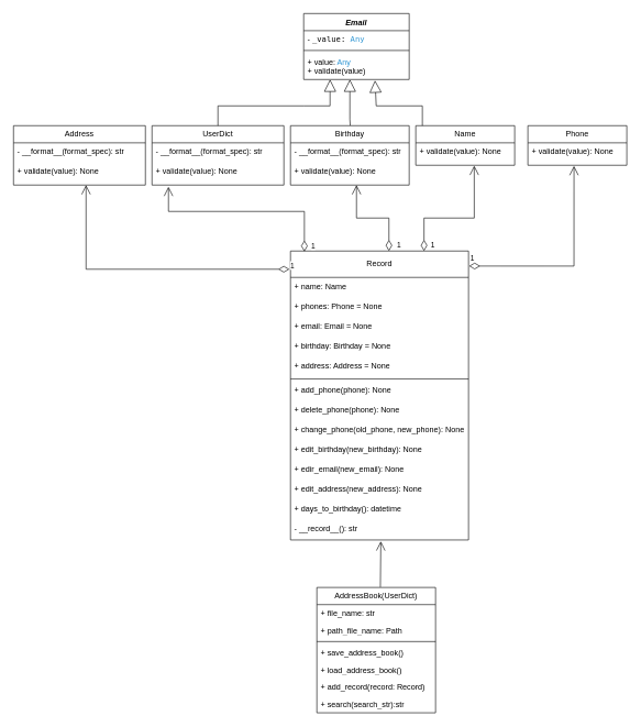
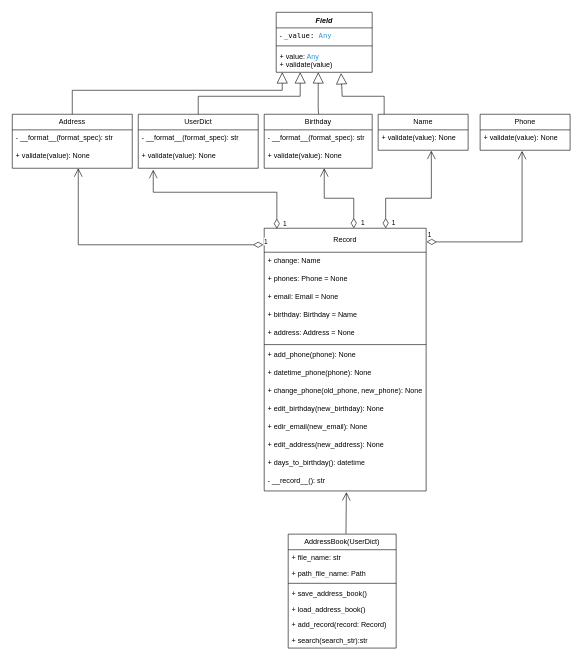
- <mxCell id="2" value="&lt;i style=&quot;&quot;&gt;Email&lt;/i&gt;" style="swimlane;fontStyle=1;align=center;verticalAlign=top;childLayout=stackLayout;horizontal=1;startSize=26;horizontalStack=0;resizeParent=1;resizeParentMax=0;resizeLast=0;collapsible=1;marginBottom=0;whiteSpace=wrap;html=1;" vertex="1" parent="1"><mxGeometry x="460" y="20" width="160" height="100" as="geometry" /></mxCell>
+ <mxCell id="2" value="&lt;i style=&quot;&quot;&gt;Field&lt;/i&gt;" style="swimlane;fontStyle=1;align=center;verticalAlign=top;childLayout=stackLayout;horizontal=1;startSize=26;horizontalStack=0;resizeParent=1;resizeParentMax=0;resizeLast=0;collapsible=1;marginBottom=0;whiteSpace=wrap;html=1;" vertex="1" parent="1"><mxGeometry x="460" y="20" width="160" height="100" as="geometry" /></mxCell>
+ <mxCell id="9" value="" style="endArrow=block;endSize=16;endFill=0;html=1;rounded=0;exitX=0.5;exitY=0;exitDx=0;exitDy=0;entryX=0.063;entryY=1;entryDx=0;entryDy=0;entryPerimeter=0;" edge="1" parent="1" source="6" target="5"><mxGeometry width="160" relative="1" as="geometry"><mxPoint x="220" y="230" as="sourcePoint" /><mxPoint x="490" y="150" as="targetPoint" /><Array as="points"><mxPoint x="120" y="150" /><mxPoint x="470" y="150" /></Array></mxGeometry></mxCell>
- <mxCell id="24" value="+ name: Name&amp;nbsp;" style="text;strokeColor=none;fillColor=none;align=left;verticalAlign=top;spacingLeft=4;spacingRight=4;overflow=hidden;rotatable=0;points=[[0,0.5],[1,0.5]];portConstraint=eastwest;whiteSpace=wrap;html=1;" vertex="1" parent="23"><mxGeometry y="40" width="270" height="30" as="geometry" /></mxCell>
+ <mxCell id="24" value="+ change: Name&amp;nbsp;" style="text;strokeColor=none;fillColor=none;align=left;verticalAlign=top;spacingLeft=4;spacingRight=4;overflow=hidden;rotatable=0;points=[[0,0.5],[1,0.5]];portConstraint=eastwest;whiteSpace=wrap;html=1;" vertex="1" parent="23"><mxGeometry y="40" width="270" height="30" as="geometry" /></mxCell>
- <mxCell id="27" value="+ birthday: Birthday = None" style="text;strokeColor=none;fillColor=none;align=left;verticalAlign=top;spacingLeft=4;spacingRight=4;overflow=hidden;rotatable=0;points=[[0,0.5],[1,0.5]];portConstraint=eastwest;whiteSpace=wrap;html=1;" vertex="1" parent="23"><mxGeometry y="130" width="270" height="30" as="geometry" /></mxCell>
+ <mxCell id="27" value="+ birthday: Birthday = Name" style="text;strokeColor=none;fillColor=none;align=left;verticalAlign=top;spacingLeft=4;spacingRight=4;overflow=hidden;rotatable=0;points=[[0,0.5],[1,0.5]];portConstraint=eastwest;whiteSpace=wrap;html=1;" vertex="1" parent="23"><mxGeometry y="130" width="270" height="30" as="geometry" /></mxCell>
- <mxCell id="31" value="+ delete_phone(phone): None" style="text;strokeColor=none;fillColor=none;align=left;verticalAlign=top;spacingLeft=4;spacingRight=4;overflow=hidden;rotatable=0;points=[[0,0.5],[1,0.5]];portConstraint=eastwest;whiteSpace=wrap;html=1;" vertex="1" parent="23"><mxGeometry y="228" width="270" height="30" as="geometry" /></mxCell>
+ <mxCell id="31" value="+ datetime_phone(phone): None" style="text;strokeColor=none;fillColor=none;align=left;verticalAlign=top;spacingLeft=4;spacingRight=4;overflow=hidden;rotatable=0;points=[[0,0.5],[1,0.5]];portConstraint=eastwest;whiteSpace=wrap;html=1;" vertex="1" parent="23"><mxGeometry y="228" width="270" height="30" as="geometry" /></mxCell>
